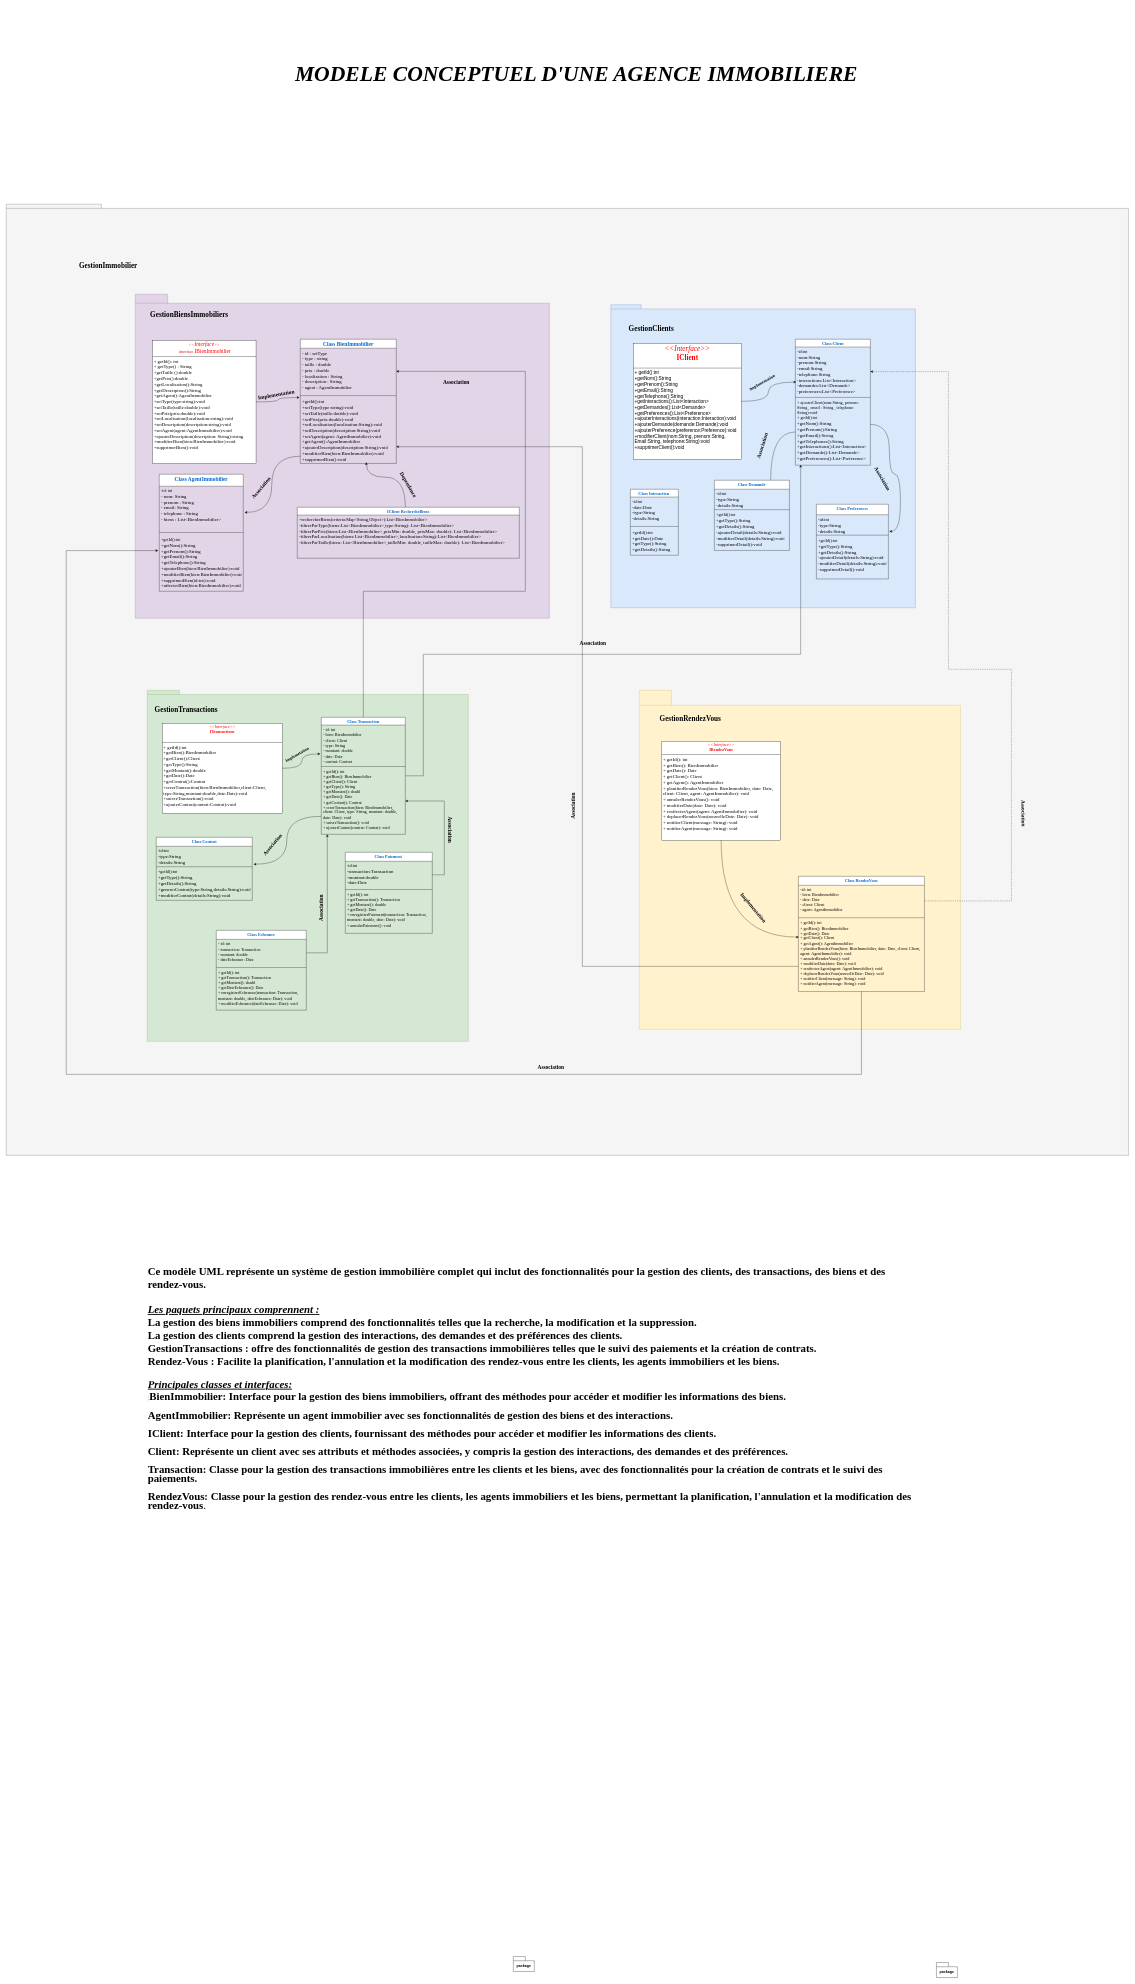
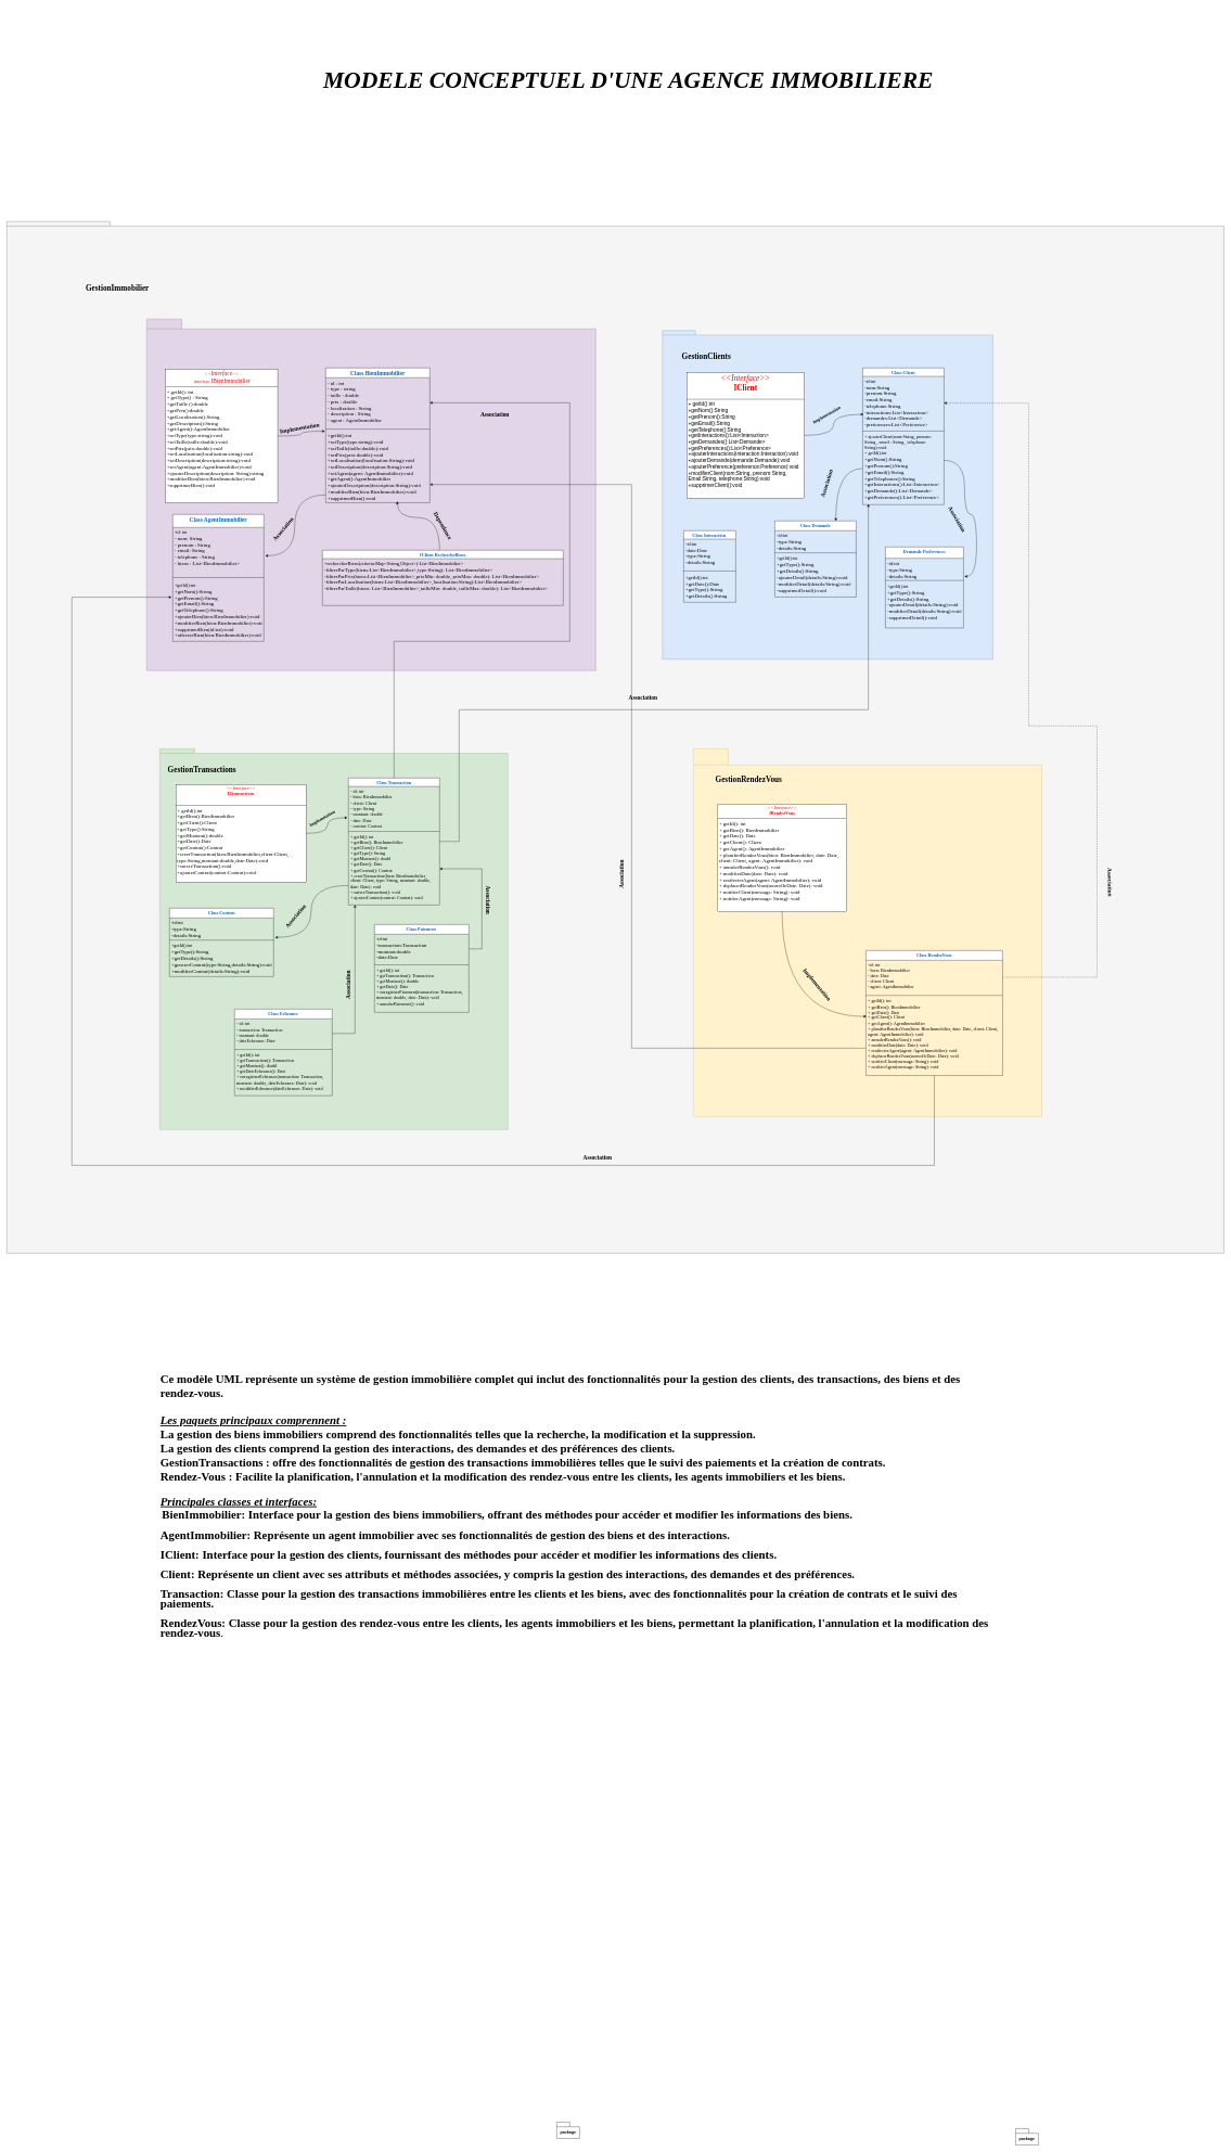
- <mxCell id="97" value="&lt;font face=&quot;Times New Roman&quot; style=&quot;font-size: 72px;&quot;&gt;&lt;b style=&quot;&quot;&gt;&lt;i style=&quot;&quot;&gt;MODELE CONCEPTUEL D'UNE AGENCE IMMOBILIERE&lt;/i&gt;&lt;/b&gt;&lt;/font&gt;" style="text;html=1;align=center;verticalAlign=middle;whiteSpace=wrap;rounded=0;" parent="1" vertex="1"><mxGeometry x="590" y="20" width="2660" height="450" as="geometry" /></mxCell>
+ <mxCell id="97" value="&lt;font face=&quot;Times New Roman&quot; style=&quot;font-size: 72px;&quot;&gt;&lt;b style=&quot;&quot;&gt;&lt;i style=&quot;&quot;&gt;MODELE CONCEPTUEL D'UNE AGENCE IMMOBILIERE&lt;/i&gt;&lt;/b&gt;&lt;/font&gt;" style="text;html=1;align=center;verticalAlign=middle;whiteSpace=wrap;rounded=0;" parent="1" vertex="1"><mxGeometry x="600" y="20" width="2660" height="450" as="geometry" /></mxCell>
- <mxCell id="10" value="&lt;font face=&quot;Times New Roman&quot;&gt;&lt;span style=&quot;font-size: 24px;&quot;&gt;&lt;b&gt;GestionBiensImmobiliers&lt;/b&gt;&lt;/span&gt;&lt;/font&gt;" style="text;html=1;align=center;verticalAlign=middle;whiteSpace=wrap;rounded=0;" parent="1" vertex="1"><mxGeometry x="485" y="980" width="290" height="140" as="geometry" /></mxCell>
- <mxCell id="20" value="&lt;div style=&quot;font-weight: 700;&quot;&gt;&lt;font style=&quot;font-weight: normal;&quot; face=&quot;G03OhSH7SzFTBV4VF6LP&quot; size=&quot;3&quot;&gt;- id : setType&lt;/font&gt;&lt;/div&gt;&lt;div style=&quot;font-weight: 700;&quot;&gt;&lt;font style=&quot;font-weight: normal;&quot; face=&quot;G03OhSH7SzFTBV4VF6LP&quot; size=&quot;3&quot;&gt;- type : string&lt;/font&gt;&lt;/div&gt;&lt;div style=&quot;font-weight: 700;&quot;&gt;&lt;font style=&quot;font-weight: normal;&quot; face=&quot;G03OhSH7SzFTBV4VF6LP&quot; size=&quot;3&quot;&gt;- taille : double&lt;/font&gt;&lt;/div&gt;&lt;div style=&quot;font-weight: 700;&quot;&gt;&lt;font style=&quot;font-weight: normal;&quot; face=&quot;G03OhSH7SzFTBV4VF6LP&quot; size=&quot;3&quot;&gt;- prix : double&amp;nbsp;&lt;/font&gt;&lt;/div&gt;&lt;div style=&quot;font-weight: 700;&quot;&gt;&lt;font style=&quot;font-weight: normal;&quot; face=&quot;G03OhSH7SzFTBV4VF6LP&quot; size=&quot;3&quot;&gt;- localisation : String&lt;/font&gt;&lt;/div&gt;&lt;div style=&quot;font-weight: 700;&quot;&gt;&lt;font style=&quot;font-weight: normal;&quot; face=&quot;G03OhSH7SzFTBV4VF6LP&quot; size=&quot;3&quot;&gt;- description : String&lt;/font&gt;&lt;/div&gt;&lt;div style=&quot;font-weight: 700;&quot;&gt;&lt;font style=&quot;font-weight: normal;&quot; face=&quot;G03OhSH7SzFTBV4VF6LP&quot; size=&quot;3&quot;&gt;- agent : AgentImmobilier&lt;/font&gt;&lt;/div&gt;" style="text;strokeColor=none;fillColor=none;align=left;verticalAlign=top;spacingLeft=4;spacingRight=4;overflow=hidden;rotatable=0;points=[[0,0.5],[1,0.5]];portConstraint=eastwest;whiteSpace=wrap;html=1;" parent="19" vertex="1"><mxGeometry y="30" width="320" height="154" as="geometry" /></mxCell>
+ <mxCell id="20" value="&lt;div style=&quot;font-weight: 700;&quot;&gt;&lt;font style=&quot;font-weight: normal;&quot; face=&quot;G03OhSH7SzFTBV4VF6LP&quot; size=&quot;3&quot;&gt;- id : int&lt;/font&gt;&lt;/div&gt;&lt;div style=&quot;font-weight: 700;&quot;&gt;&lt;font style=&quot;font-weight: normal;&quot; face=&quot;G03OhSH7SzFTBV4VF6LP&quot; size=&quot;3&quot;&gt;- type : string&lt;/font&gt;&lt;/div&gt;&lt;div style=&quot;font-weight: 700;&quot;&gt;&lt;font style=&quot;font-weight: normal;&quot; face=&quot;G03OhSH7SzFTBV4VF6LP&quot; size=&quot;3&quot;&gt;- taille : double&lt;/font&gt;&lt;/div&gt;&lt;div style=&quot;font-weight: 700;&quot;&gt;&lt;font style=&quot;font-weight: normal;&quot; face=&quot;G03OhSH7SzFTBV4VF6LP&quot; size=&quot;3&quot;&gt;- prix : double&amp;nbsp;&lt;/font&gt;&lt;/div&gt;&lt;div style=&quot;font-weight: 700;&quot;&gt;&lt;font style=&quot;font-weight: normal;&quot; face=&quot;G03OhSH7SzFTBV4VF6LP&quot; size=&quot;3&quot;&gt;- localisation : String&lt;/font&gt;&lt;/div&gt;&lt;div style=&quot;font-weight: 700;&quot;&gt;&lt;font style=&quot;font-weight: normal;&quot; face=&quot;G03OhSH7SzFTBV4VF6LP&quot; size=&quot;3&quot;&gt;- description : String&lt;/font&gt;&lt;/div&gt;&lt;div style=&quot;font-weight: 700;&quot;&gt;&lt;font style=&quot;font-weight: normal;&quot; face=&quot;G03OhSH7SzFTBV4VF6LP&quot; size=&quot;3&quot;&gt;- agent : AgentImmobilier&lt;/font&gt;&lt;/div&gt;" style="text;strokeColor=none;fillColor=none;align=left;verticalAlign=top;spacingLeft=4;spacingRight=4;overflow=hidden;rotatable=0;points=[[0,0.5],[1,0.5]];portConstraint=eastwest;whiteSpace=wrap;html=1;" parent="19" vertex="1"><mxGeometry y="30" width="320" height="154" as="geometry" /></mxCell>
- <mxCell id="92" style="edgeStyle=orthogonalEdgeStyle;rounded=0;orthogonalLoop=1;jettySize=auto;html=1;entryX=0.75;entryY=0;entryDx=0;entryDy=0;curved=1;endArrow=none;" parent="1" source="29" target="34" edge="1"><mxGeometry relative="1" as="geometry" /></mxCell>
+ <mxCell id="92" style="edgeStyle=orthogonalEdgeStyle;rounded=0;orthogonalLoop=1;jettySize=auto;html=1;entryX=0.75;entryY=0;entryDx=0;entryDy=0;curved=1;" parent="1" source="29" target="34" edge="1"><mxGeometry relative="1" as="geometry" /></mxCell>
- <mxCell id="38" value="&lt;font color=&quot;#0066cc&quot; style=&quot;font-size: 14px;&quot; face=&quot;Times New Roman&quot;&gt;Class Preferences&lt;/font&gt;" style="swimlane;fontStyle=1;align=center;verticalAlign=top;childLayout=stackLayout;horizontal=1;startSize=35;horizontalStack=0;resizeParent=1;resizeParentMax=0;resizeLast=0;collapsible=1;marginBottom=0;whiteSpace=wrap;html=1;" parent="1" vertex="1"><mxGeometry x="2720" y="1680" width="240" height="249" as="geometry" /></mxCell>
+ <mxCell id="38" value="&lt;font color=&quot;#0066cc&quot; style=&quot;font-size: 14px;&quot; face=&quot;Times New Roman&quot;&gt;Demande Preferences&lt;/font&gt;" style="swimlane;fontStyle=1;align=center;verticalAlign=top;childLayout=stackLayout;horizontal=1;startSize=35;horizontalStack=0;resizeParent=1;resizeParentMax=0;resizeLast=0;collapsible=1;marginBottom=0;whiteSpace=wrap;html=1;" parent="1" vertex="1"><mxGeometry x="2720" y="1680" width="240" height="249" as="geometry" /></mxCell>
